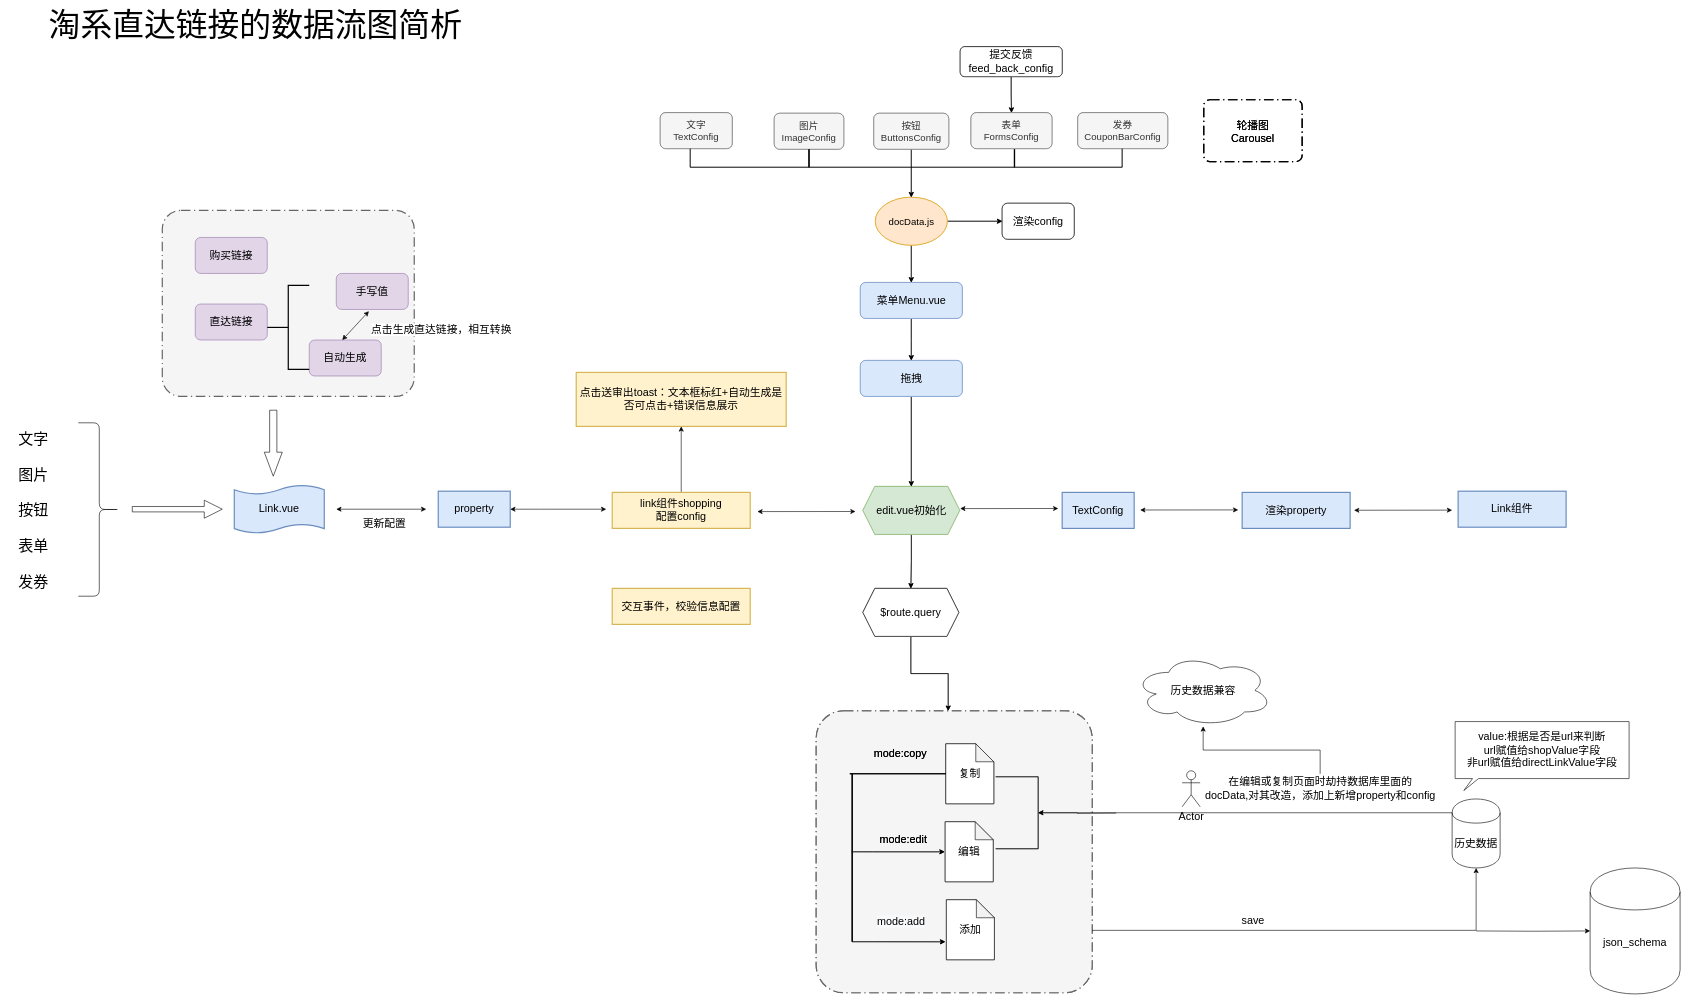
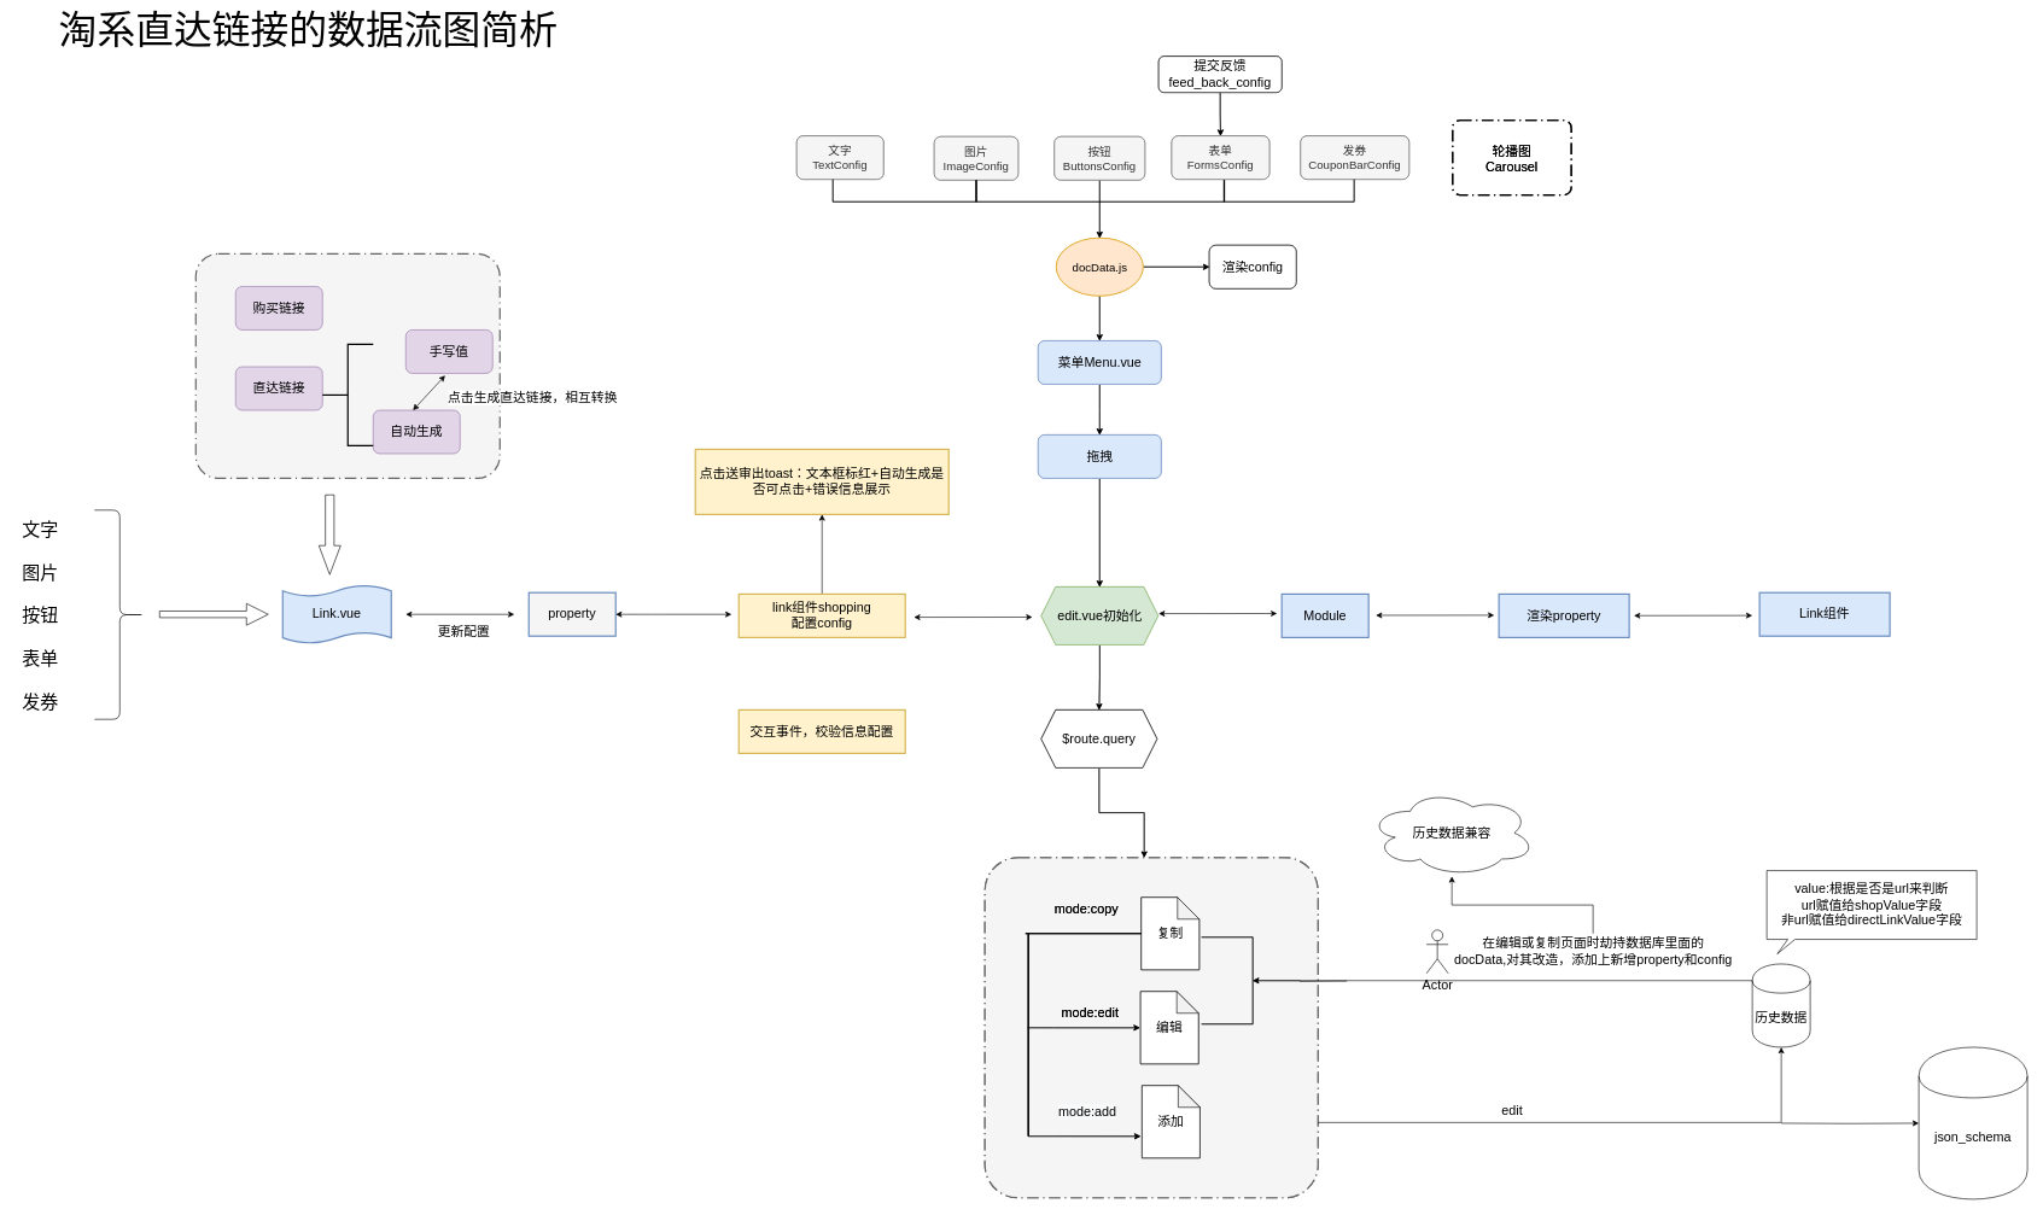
- <mxCell id="81" value="property" style="whiteSpace=wrap;html=1;fontSize=18;strokeColor=#6c8ebf;strokeWidth=2;fillColor=#dae8fc;" parent="1" vertex="1"><mxGeometry x="730" y="818" width="120" height="60" as="geometry" /></mxCell>
+ <mxCell id="81" value="property" style="whiteSpace=wrap;html=1;fontSize=18;strokeColor=#6c8ebf;strokeWidth=2;fillColor=#f5f5f5;" parent="1" vertex="1"><mxGeometry x="730" y="818" width="120" height="60" as="geometry" /></mxCell>
- <mxCell id="99" value="TextConfig" style="whiteSpace=wrap;html=1;fontSize=18;strokeColor=#6c8ebf;strokeWidth=2;fillColor=#dae8fc;" parent="1" vertex="1"><mxGeometry x="1770" y="820" width="120" height="60" as="geometry" /></mxCell>
+ <mxCell id="99" value="Module" style="whiteSpace=wrap;html=1;fontSize=18;strokeColor=#6c8ebf;strokeWidth=2;fillColor=#dae8fc;" parent="1" vertex="1"><mxGeometry x="1770" y="820" width="120" height="60" as="geometry" /></mxCell>
- <mxCell id="106" value="&lt;span&gt;value:根据是否是url来判断&lt;/span&gt;&lt;br&gt;&lt;span&gt;url赋值给shopValue字段&lt;/span&gt;&lt;br&gt;&lt;span&gt;非url赋值给directLinkValue字段&lt;/span&gt;" style="shape=callout;whiteSpace=wrap;html=1;perimeter=calloutPerimeter;fontSize=18;position2=0.05;size=20;position=0.1;base=10;" parent="1" vertex="1"><mxGeometry x="2425" y="1202" width="290" height="115" as="geometry" /></mxCell>
+ <mxCell id="106" value="&lt;span&gt;value:根据是否是url来判断&lt;/span&gt;&lt;br&gt;&lt;span&gt;url赋值给shopValue字段&lt;/span&gt;&lt;br&gt;&lt;span&gt;非url赋值给directLinkValue字段&lt;/span&gt;" style="shape=callout;whiteSpace=wrap;html=1;perimeter=calloutPerimeter;fontSize=18;position2=0.05;size=20;position=0.1;base=10;" parent="1" vertex="1"><mxGeometry x="2440" y="1202" width="290" height="115" as="geometry" /></mxCell>
- <mxCell id="77" value="save" style="text;html=1;align=center;verticalAlign=middle;resizable=0;points=[];autosize=1;fontSize=18;" parent="1" vertex="1"><mxGeometry x="2063" y="1519" width="50" height="30" as="geometry" /></mxCell>
+ <mxCell id="77" value="edit" style="text;html=1;align=center;verticalAlign=middle;resizable=0;points=[];autosize=1;fontSize=18;" parent="1" vertex="1"><mxGeometry x="2063" y="1519" width="50" height="30" as="geometry" /></mxCell>
